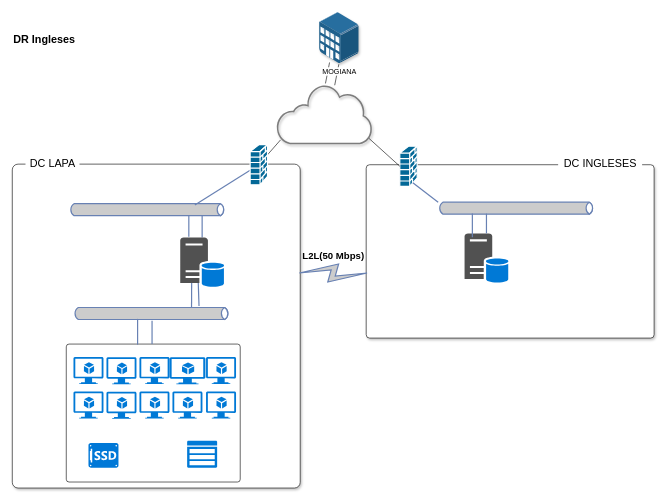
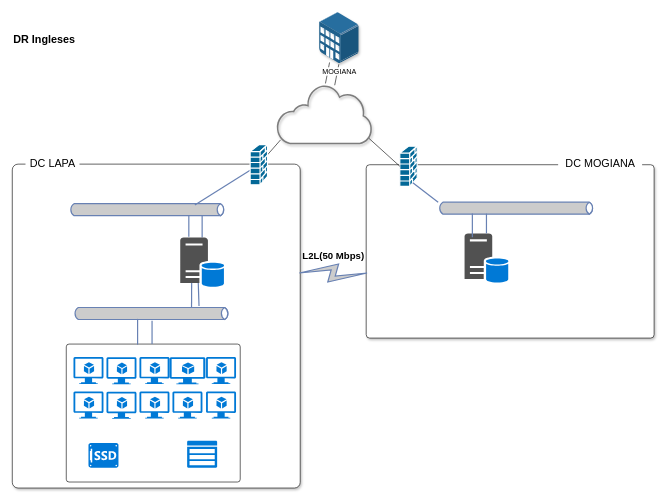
- <mxCell id="43" value="DC INGLESES" style="text;html=1;resizable=0;autosize=1;align=center;verticalAlign=middle;points=[];rounded=0;fontSize=18;fillColor=#FFFFFF;" vertex="1" parent="1"><mxGeometry x="930" y="258" width="140" height="30" as="geometry" /></mxCell>
+ <mxCell id="43" value="DC MOGIANA" style="text;html=1;resizable=0;autosize=1;align=center;verticalAlign=middle;points=[];rounded=0;fontSize=18;fillColor=#FFFFFF;" vertex="1" parent="1"><mxGeometry x="930" y="258" width="140" height="30" as="geometry" /></mxCell>
